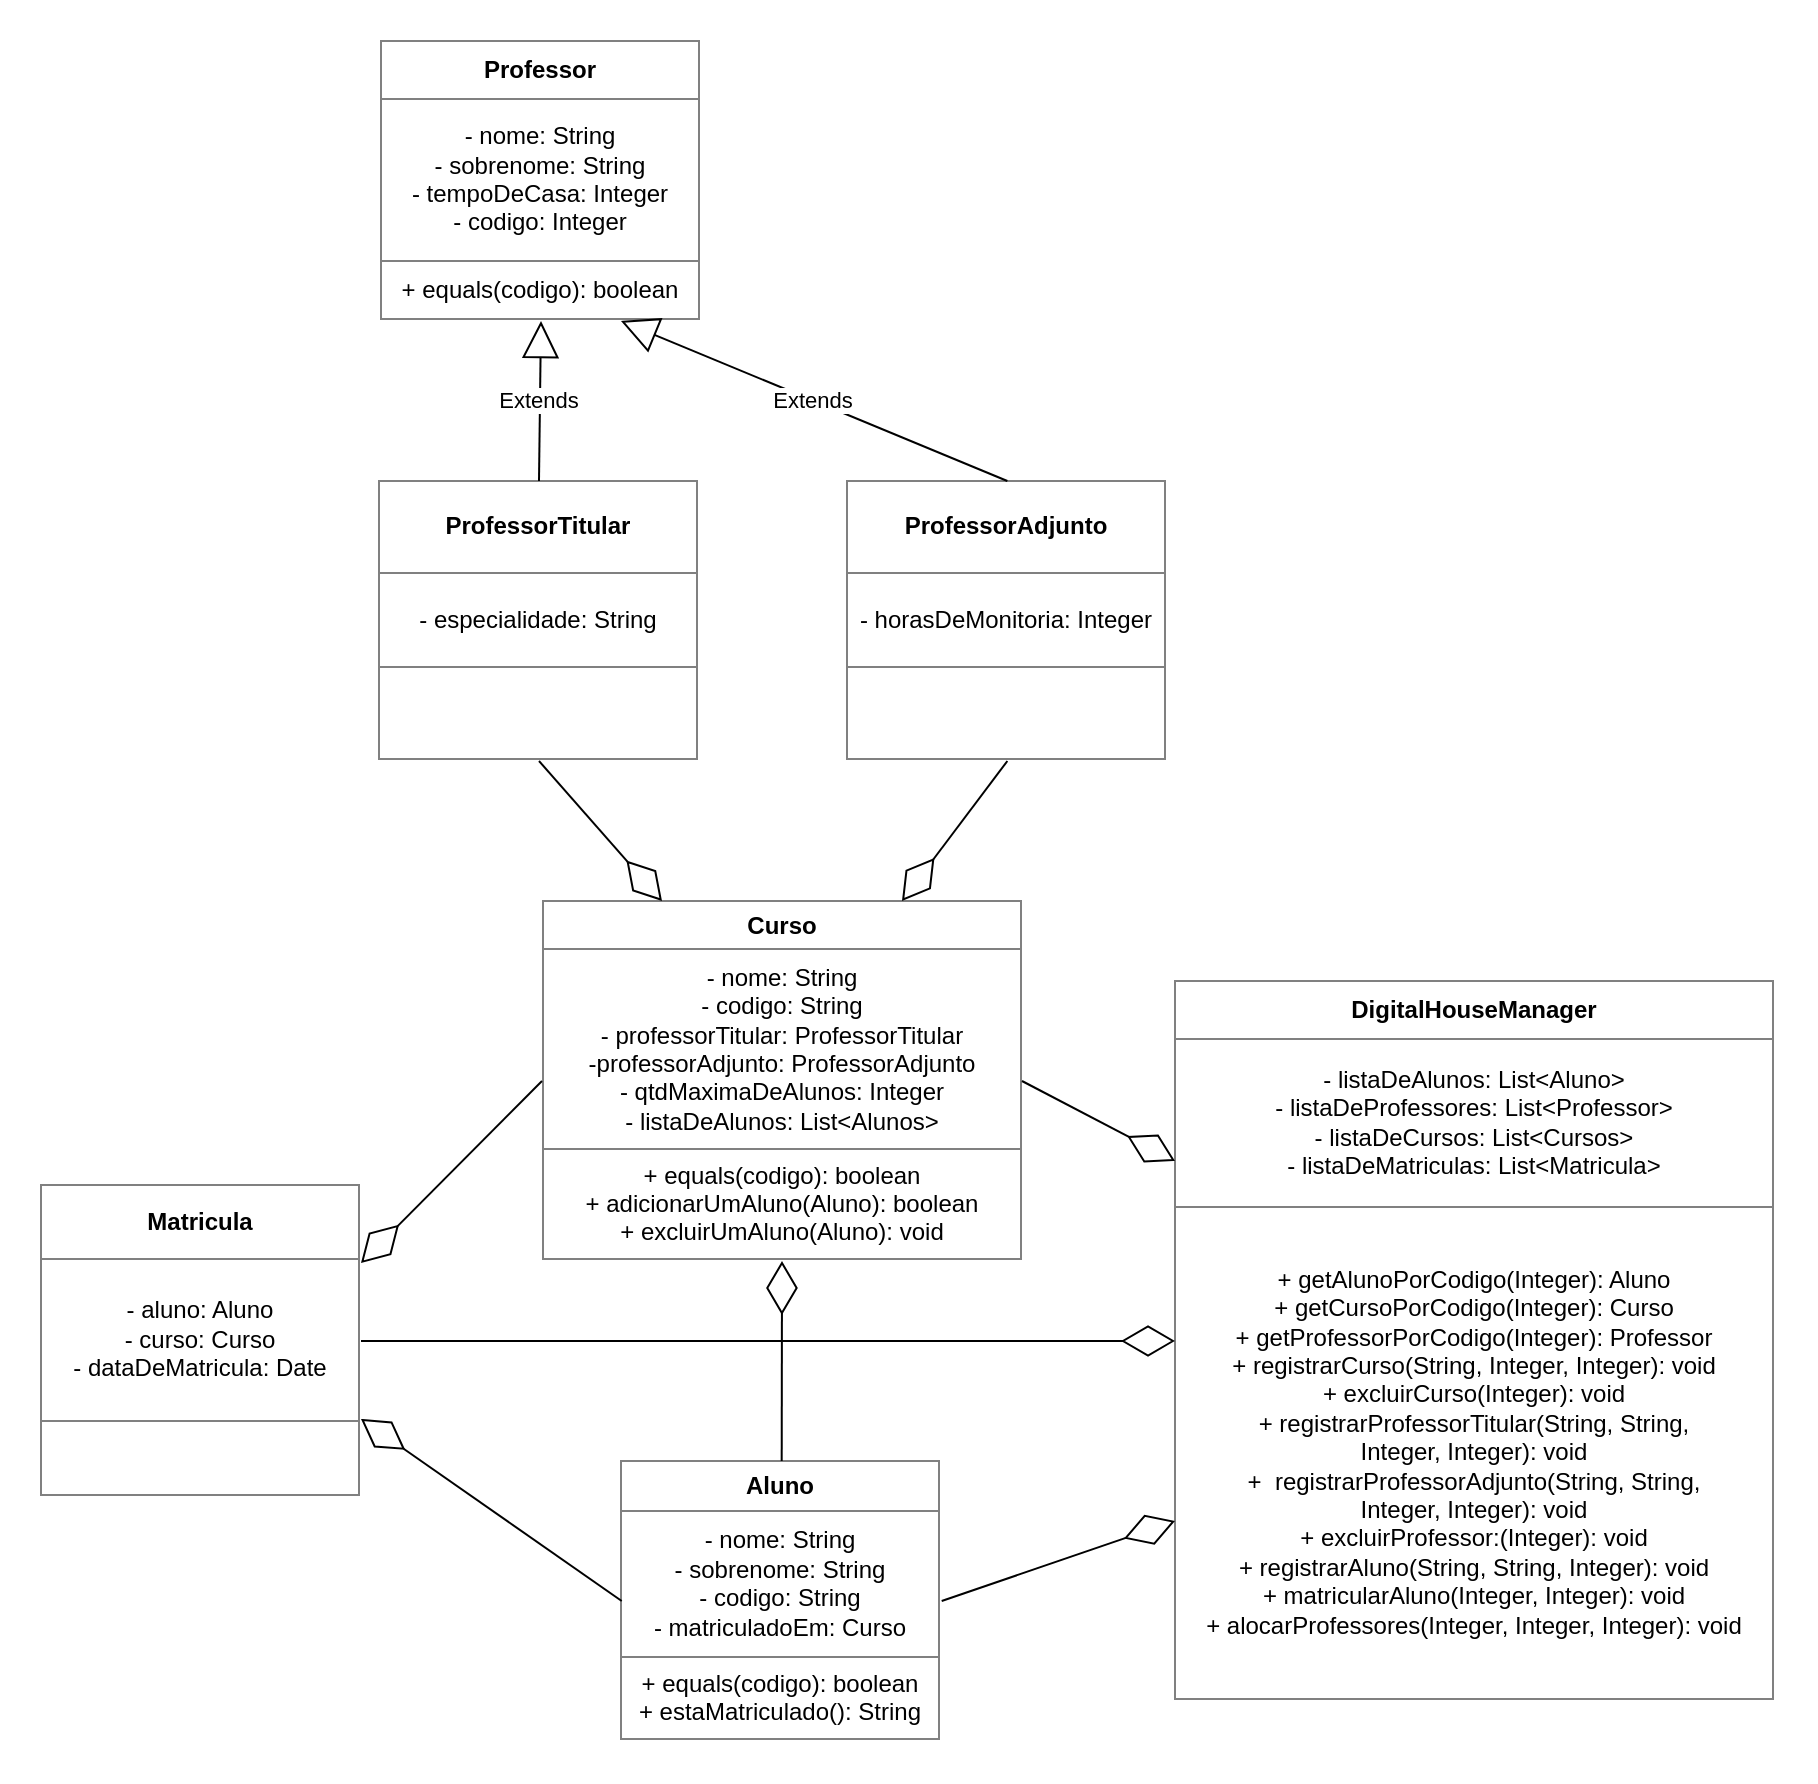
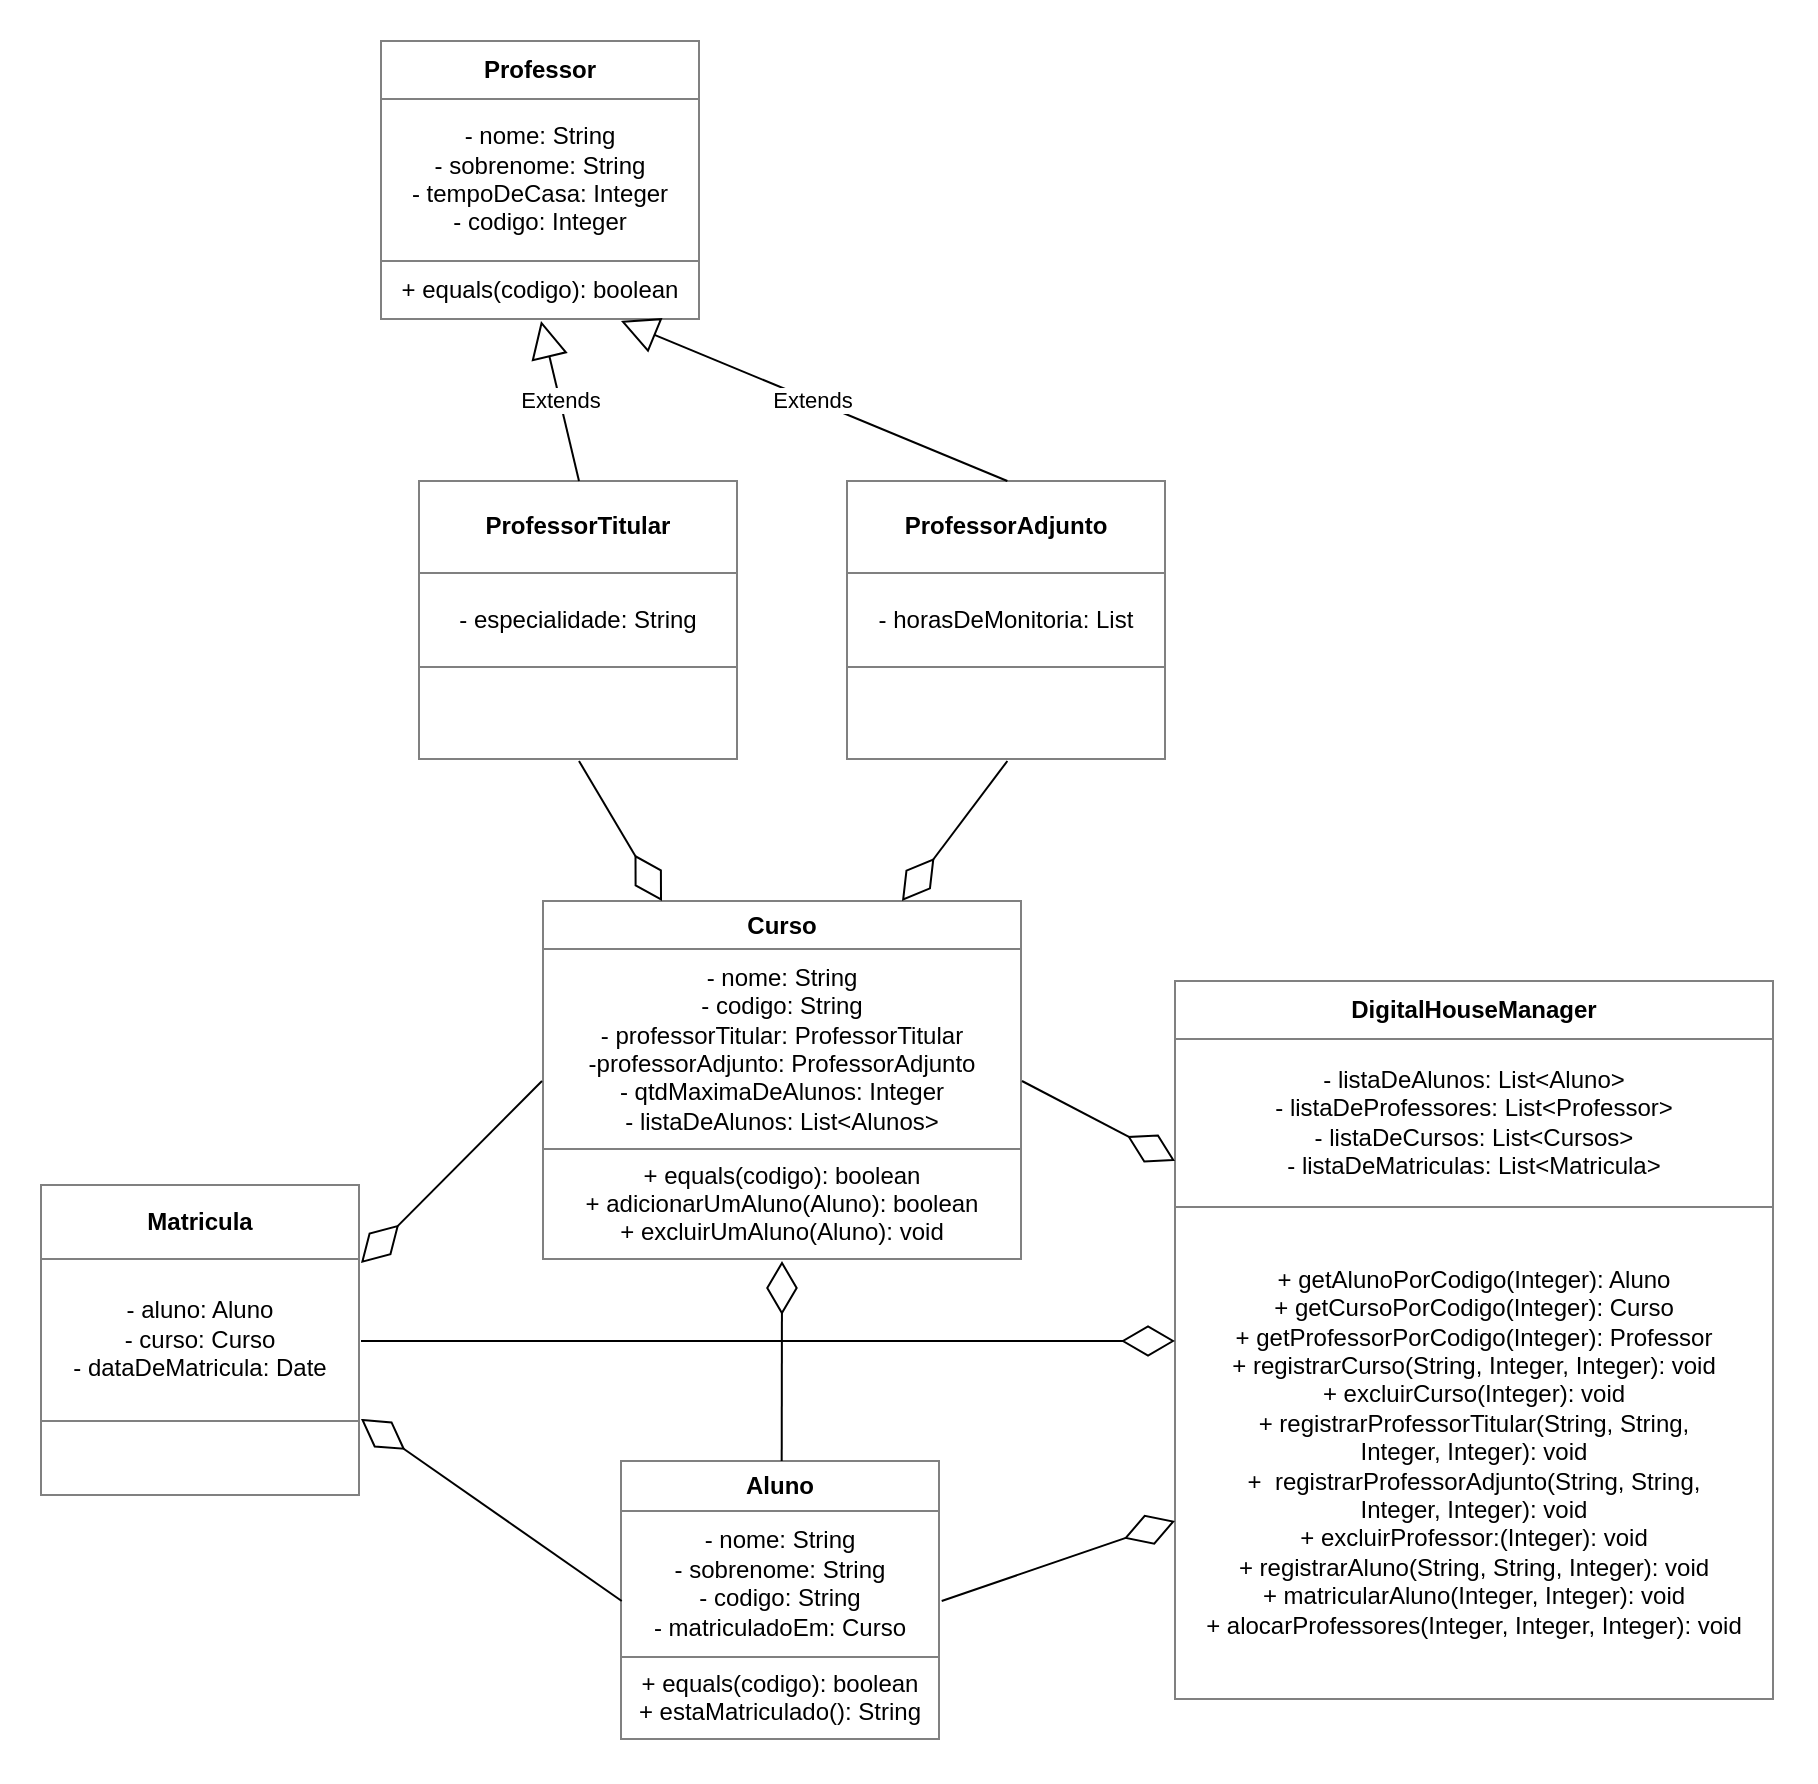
- <mxCell id="6" value="&lt;table border=&quot;1&quot; width=&quot;100%&quot; cellpadding=&quot;4&quot; style=&quot;width: 100% ; height: 100% ; border-collapse: collapse&quot;&gt;&lt;tbody&gt;&lt;tr&gt;&lt;th align=&quot;center&quot;&gt;&lt;b&gt;ProfessorAdjunto&lt;/b&gt;&lt;/th&gt;&lt;/tr&gt;&lt;tr&gt;&lt;td align=&quot;center&quot;&gt;- horasDeMonitoria: Integer&lt;/td&gt;&lt;/tr&gt;&lt;tr&gt;&lt;td align=&quot;center&quot;&gt;&lt;br&gt;&lt;/td&gt;&lt;/tr&gt;&lt;/tbody&gt;&lt;/table&gt;" style="text;html=1;strokeColor=none;fillColor=none;overflow=fill;dashed=1;" parent="1" vertex="1"><mxGeometry x="423.176" y="240" width="160" height="140" as="geometry" /></mxCell>
+ <mxCell id="6" value="&lt;table border=&quot;1&quot; width=&quot;100%&quot; cellpadding=&quot;4&quot; style=&quot;width: 100% ; height: 100% ; border-collapse: collapse&quot;&gt;&lt;tbody&gt;&lt;tr&gt;&lt;th align=&quot;center&quot;&gt;&lt;b&gt;ProfessorAdjunto&lt;/b&gt;&lt;/th&gt;&lt;/tr&gt;&lt;tr&gt;&lt;td align=&quot;center&quot;&gt;- horasDeMonitoria: List&lt;/td&gt;&lt;/tr&gt;&lt;tr&gt;&lt;td align=&quot;center&quot;&gt;&lt;br&gt;&lt;/td&gt;&lt;/tr&gt;&lt;/tbody&gt;&lt;/table&gt;" style="text;html=1;strokeColor=none;fillColor=none;overflow=fill;dashed=1;" parent="1" vertex="1"><mxGeometry x="423.176" y="240" width="160" height="140" as="geometry" /></mxCell>
- <mxCell id="5" value="&lt;table border=&quot;1&quot; width=&quot;100%&quot; cellpadding=&quot;4&quot; style=&quot;width: 100% ; height: 100% ; border-collapse: collapse&quot;&gt;&lt;tbody&gt;&lt;tr&gt;&lt;th align=&quot;center&quot;&gt;ProfessorTitular&lt;/th&gt;&lt;/tr&gt;&lt;tr&gt;&lt;td align=&quot;center&quot;&gt;- especialidade: String&lt;/td&gt;&lt;/tr&gt;&lt;tr&gt;&lt;td align=&quot;center&quot;&gt;&lt;br&gt;&lt;/td&gt;&lt;/tr&gt;&lt;/tbody&gt;&lt;/table&gt;" style="text;html=1;strokeColor=none;fillColor=none;overflow=fill;dashed=1;" parent="1" vertex="1"><mxGeometry x="189" y="240" width="160" height="140" as="geometry" /></mxCell>
+ <mxCell id="5" value="&lt;table border=&quot;1&quot; width=&quot;100%&quot; cellpadding=&quot;4&quot; style=&quot;width: 100% ; height: 100% ; border-collapse: collapse&quot;&gt;&lt;tbody&gt;&lt;tr&gt;&lt;th align=&quot;center&quot;&gt;ProfessorTitular&lt;/th&gt;&lt;/tr&gt;&lt;tr&gt;&lt;td align=&quot;center&quot;&gt;- especialidade: String&lt;/td&gt;&lt;/tr&gt;&lt;tr&gt;&lt;td align=&quot;center&quot;&gt;&lt;br&gt;&lt;/td&gt;&lt;/tr&gt;&lt;/tbody&gt;&lt;/table&gt;" style="text;html=1;strokeColor=none;fillColor=none;overflow=fill;dashed=1;" parent="1" vertex="1"><mxGeometry x="209" y="240" width="160" height="140" as="geometry" /></mxCell>
